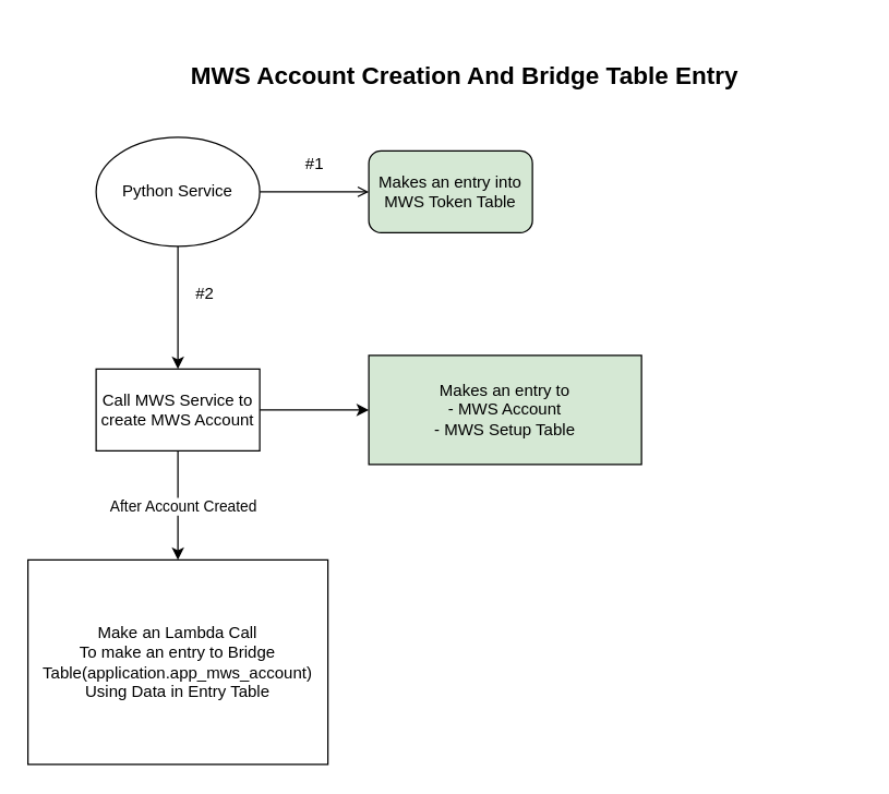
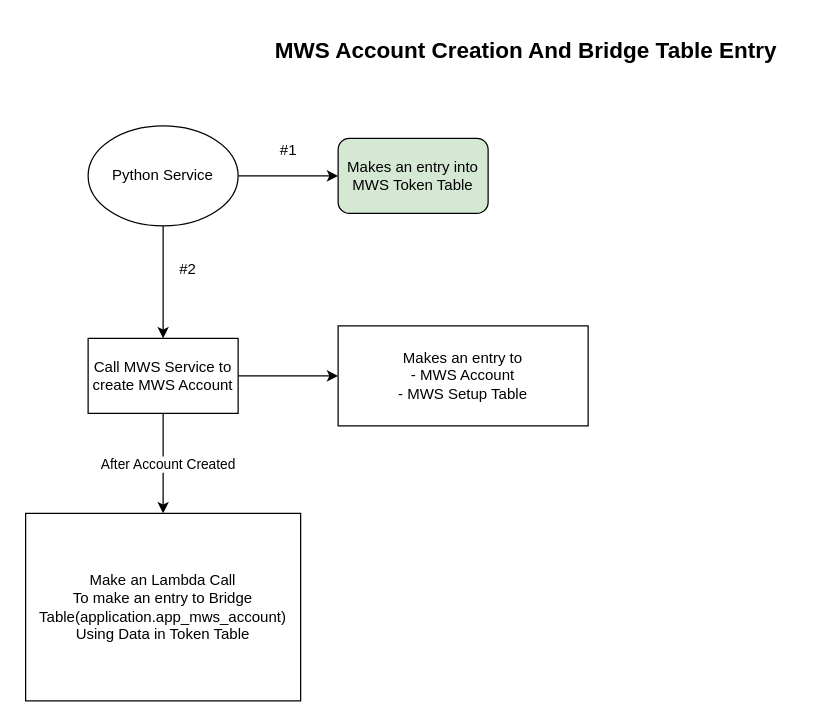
- <mxCell id="14" value="&lt;b&gt;&lt;font style=&quot;font-size: 18px;&quot;&gt;MWS Account Creation And Bridge Table Entry&lt;/font&gt;&lt;/b&gt;" style="text;html=1;align=center;verticalAlign=middle;resizable=0;points=[];autosize=1;strokeColor=none;fillColor=none;" parent="1" vertex="1"><mxGeometry x="130" y="35" width="420" height="40" as="geometry" /></mxCell>
+ <mxCell id="14" value="&lt;b&gt;&lt;font style=&quot;font-size: 18px;&quot;&gt;MWS Account Creation And Bridge Table Entry&lt;/font&gt;&lt;/b&gt;" style="text;html=1;align=center;verticalAlign=middle;resizable=0;points=[];autosize=1;strokeColor=none;fillColor=none;" parent="1" vertex="1"><mxGeometry x="210" y="20" width="420" height="40" as="geometry" /></mxCell>
- <mxCell id="2" value="" style="edgeStyle=orthogonalEdgeStyle;rounded=0;orthogonalLoop=1;jettySize=auto;html=1;endArrow=open;" parent="1" source="4" target="5" edge="1"><mxGeometry relative="1" as="geometry" /></mxCell>
+ <mxCell id="2" value="" style="edgeStyle=orthogonalEdgeStyle;rounded=0;orthogonalLoop=1;jettySize=auto;html=1;" parent="1" source="4" target="5" edge="1"><mxGeometry relative="1" as="geometry" /></mxCell>
- <mxCell id="10" value="Makes an entry to &lt;br&gt;- MWS Account&lt;br&gt;- MWS Setup Table" style="whiteSpace=wrap;html=1;fillColor=#d5e8d4;" parent="1" vertex="1"><mxGeometry x="270" y="260" width="200" height="80" as="geometry" /></mxCell>
+ <mxCell id="10" value="Makes an entry to &lt;br&gt;- MWS Account&lt;br&gt;- MWS Setup Table" style="whiteSpace=wrap;html=1;" parent="1" vertex="1"><mxGeometry x="270" y="260" width="200" height="80" as="geometry" /></mxCell>
- <mxCell id="13" value="Make an Lambda Call&lt;br&gt;To make an entry to Bridge Table(application.app_mws_account)&lt;br&gt;Using Data in Entry Table" style="whiteSpace=wrap;html=1;" parent="1" vertex="1"><mxGeometry x="20" y="410" width="220" height="150" as="geometry" /></mxCell>
+ <mxCell id="13" value="Make an Lambda Call&lt;br&gt;To make an entry to Bridge Table(application.app_mws_account)&lt;br&gt;Using Data in Token Table" style="whiteSpace=wrap;html=1;" parent="1" vertex="1"><mxGeometry x="20" y="410" width="220" height="150" as="geometry" /></mxCell>
